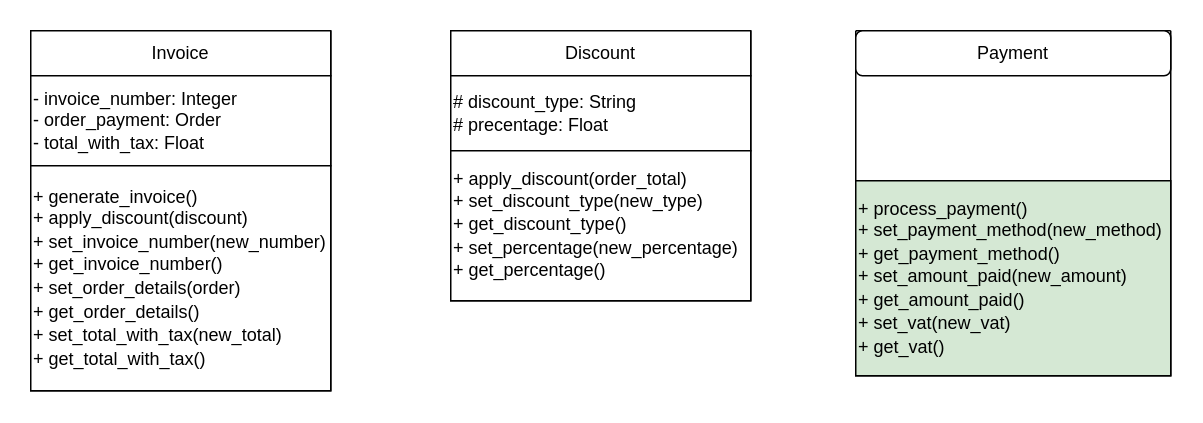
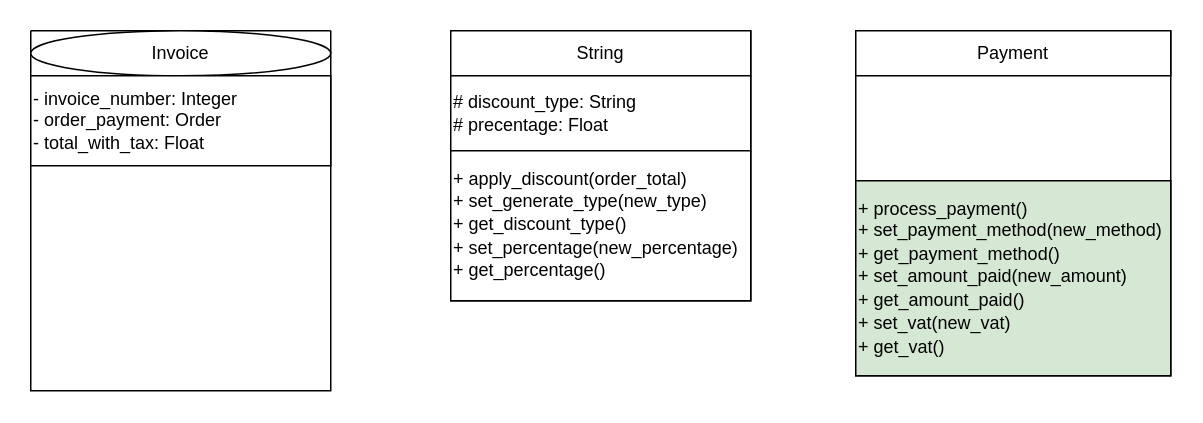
- <mxCell id="3" value="Invoice" style="rounded=0;whiteSpace=wrap;html=1;" vertex="1" parent="2"><mxGeometry width="200" height="30" as="geometry" /></mxCell>
+ <mxCell id="3" value="Invoice" style="ellipse;whiteSpace=wrap;html=1;" vertex="1" parent="2"><mxGeometry width="200" height="30" as="geometry" /></mxCell>
- <mxCell id="7" value="Discount" style="rounded=0;whiteSpace=wrap;html=1;" vertex="1" parent="6"><mxGeometry width="200" height="30" as="geometry" /></mxCell>
+ <mxCell id="7" value="String" style="rounded=0;whiteSpace=wrap;html=1;" vertex="1" parent="6"><mxGeometry width="200" height="30" as="geometry" /></mxCell>
- <mxCell id="11" value="Payment" style="whiteSpace=wrap;html=1;rounded=1;" vertex="1" parent="10"><mxGeometry width="210" height="30" as="geometry" /></mxCell>
+ <mxCell id="11" value="Payment" style="rounded=0;whiteSpace=wrap;html=1;" vertex="1" parent="10"><mxGeometry width="210" height="30" as="geometry" /></mxCell>
- <mxCell id="9" value="&lt;font face=&quot;Helvetica&quot; style=&quot;font-size: 12px;&quot;&gt;+&amp;nbsp;&lt;span style=&quot;&quot; id=&quot;docs-internal-guid-56073b1f-7fff-6d89-59e6-9a52252395fe&quot;&gt;&lt;span style=&quot;background-color: transparent; font-variant-numeric: normal; font-variant-east-asian: normal; font-variant-alternates: normal; font-variant-position: normal; vertical-align: baseline; white-space-collapse: preserve;&quot;&gt;apply_discount(order_total)&lt;/span&gt;&lt;/span&gt;&lt;/font&gt;&lt;div style=&quot;line-height: 130%;&quot;&gt;&lt;font style=&quot;font-size: 12px;&quot;&gt;&lt;span style=&quot;background-color: transparent; font-variant-numeric: normal; font-variant-east-asian: normal; font-variant-alternates: normal; font-variant-position: normal; vertical-align: baseline; white-space-collapse: preserve;&quot;&gt;+ &lt;/span&gt;&lt;span style=&quot;background-color: transparent; white-space-collapse: preserve;&quot;&gt;set_discount_type(new_type)&lt;/span&gt;&lt;/font&gt;&lt;/div&gt;&lt;div style=&quot;line-height: 130%;&quot;&gt;&lt;font face=&quot;Helvetica&quot; style=&quot;font-size: 12px;&quot;&gt;&lt;span style=&quot;background-color: transparent; white-space-collapse: preserve;&quot;&gt;+ &lt;/span&gt;&lt;span style=&quot;background-color: transparent; white-space-collapse: preserve;&quot;&gt;get_discount_type()&lt;/span&gt;&lt;/font&gt;&lt;/div&gt;&lt;div style=&quot;line-height: 130%;&quot;&gt;&lt;font face=&quot;Helvetica&quot; style=&quot;font-size: 12px;&quot;&gt;&lt;span style=&quot;background-color: transparent; white-space-collapse: preserve;&quot;&gt;+ &lt;/span&gt;&lt;span style=&quot;background-color: transparent; white-space-collapse: preserve;&quot;&gt;set_percentage(new_percentage)&lt;/span&gt;&lt;/font&gt;&lt;/div&gt;&lt;div style=&quot;line-height: 130%;&quot;&gt;&lt;font face=&quot;Helvetica&quot; style=&quot;font-size: 12px;&quot;&gt;&lt;span style=&quot;background-color: transparent; white-space-collapse: preserve;&quot;&gt;+ &lt;/span&gt;&lt;span style=&quot;background-color: transparent; white-space-collapse: preserve;&quot;&gt;get_percentage()&lt;/span&gt;&lt;/font&gt;&lt;/div&gt;" style="rounded=0;whiteSpace=wrap;html=1;align=left;" vertex="1" parent="6"><mxGeometry y="80" width="200" height="100" as="geometry" /></mxCell>
+ <mxCell id="9" value="&lt;font face=&quot;Helvetica&quot; style=&quot;font-size: 12px;&quot;&gt;+&amp;nbsp;&lt;span style=&quot;&quot; id=&quot;docs-internal-guid-56073b1f-7fff-6d89-59e6-9a52252395fe&quot;&gt;&lt;span style=&quot;background-color: transparent; font-variant-numeric: normal; font-variant-east-asian: normal; font-variant-alternates: normal; font-variant-position: normal; vertical-align: baseline; white-space-collapse: preserve;&quot;&gt;apply_discount(order_total)&lt;/span&gt;&lt;/span&gt;&lt;/font&gt;&lt;div style=&quot;line-height: 130%;&quot;&gt;&lt;font style=&quot;font-size: 12px;&quot;&gt;&lt;span style=&quot;background-color: transparent; font-variant-numeric: normal; font-variant-east-asian: normal; font-variant-alternates: normal; font-variant-position: normal; vertical-align: baseline; white-space-collapse: preserve;&quot;&gt;+ &lt;/span&gt;&lt;span style=&quot;background-color: transparent; white-space-collapse: preserve;&quot;&gt;set_generate_type(new_type)&lt;/span&gt;&lt;/font&gt;&lt;/div&gt;&lt;div style=&quot;line-height: 130%;&quot;&gt;&lt;font face=&quot;Helvetica&quot; style=&quot;font-size: 12px;&quot;&gt;&lt;span style=&quot;background-color: transparent; white-space-collapse: preserve;&quot;&gt;+ &lt;/span&gt;&lt;span style=&quot;background-color: transparent; white-space-collapse: preserve;&quot;&gt;get_discount_type()&lt;/span&gt;&lt;/font&gt;&lt;/div&gt;&lt;div style=&quot;line-height: 130%;&quot;&gt;&lt;font face=&quot;Helvetica&quot; style=&quot;font-size: 12px;&quot;&gt;&lt;span style=&quot;background-color: transparent; white-space-collapse: preserve;&quot;&gt;+ &lt;/span&gt;&lt;span style=&quot;background-color: transparent; white-space-collapse: preserve;&quot;&gt;set_percentage(new_percentage)&lt;/span&gt;&lt;/font&gt;&lt;/div&gt;&lt;div style=&quot;line-height: 130%;&quot;&gt;&lt;font face=&quot;Helvetica&quot; style=&quot;font-size: 12px;&quot;&gt;&lt;span style=&quot;background-color: transparent; white-space-collapse: preserve;&quot;&gt;+ &lt;/span&gt;&lt;span style=&quot;background-color: transparent; white-space-collapse: preserve;&quot;&gt;get_percentage()&lt;/span&gt;&lt;/font&gt;&lt;/div&gt;" style="rounded=0;whiteSpace=wrap;html=1;align=left;" vertex="1" parent="6"><mxGeometry y="80" width="200" height="100" as="geometry" /></mxCell>
- <mxCell id="5" value="&lt;font face=&quot;Helvetica&quot; style=&quot;font-size: 12px;&quot;&gt;+&amp;nbsp;&lt;span style=&quot;&quot; id=&quot;docs-internal-guid-2b009232-7fff-17db-fb07-64087ff59037&quot;&gt;&lt;span style=&quot;background-color: transparent; font-variant-numeric: normal; font-variant-east-asian: normal; font-variant-alternates: normal; font-variant-position: normal; vertical-align: baseline; white-space-collapse: preserve;&quot;&gt;generate_invoice()&lt;/span&gt;&lt;/span&gt;&lt;/font&gt;&lt;div style=&quot;line-height: 130%;&quot;&gt;&lt;font face=&quot;Helvetica&quot; style=&quot;font-size: 12px;&quot;&gt;&lt;span style=&quot;background-color: transparent; font-variant-numeric: normal; font-variant-east-asian: normal; font-variant-alternates: normal; font-variant-position: normal; vertical-align: baseline; white-space-collapse: preserve;&quot;&gt;+ &lt;/span&gt;&lt;span style=&quot;background-color: transparent; white-space-collapse: preserve;&quot;&gt;apply_discount(discount)&lt;/span&gt;&lt;/font&gt;&lt;/div&gt;&lt;div style=&quot;line-height: 130%;&quot;&gt;&lt;font face=&quot;Helvetica&quot; style=&quot;font-size: 12px;&quot;&gt;&lt;span style=&quot;background-color: transparent; white-space-collapse: preserve;&quot;&gt;+ &lt;/span&gt;&lt;span style=&quot;background-color: transparent; white-space-collapse: preserve;&quot;&gt;set_invoice_number(new_number)&lt;/span&gt;&lt;/font&gt;&lt;/div&gt;&lt;div style=&quot;line-height: 130%;&quot;&gt;&lt;font face=&quot;Helvetica&quot; style=&quot;font-size: 12px;&quot;&gt;&lt;span style=&quot;background-color: transparent; white-space-collapse: preserve;&quot;&gt;+ &lt;/span&gt;&lt;span style=&quot;background-color: transparent; white-space-collapse: preserve;&quot;&gt;get_invoice_number()&lt;/span&gt;&lt;/font&gt;&lt;/div&gt;&lt;div style=&quot;line-height: 130%;&quot;&gt;&lt;font face=&quot;Helvetica&quot; style=&quot;font-size: 12px;&quot;&gt;&lt;span style=&quot;background-color: transparent; white-space-collapse: preserve;&quot;&gt;+ &lt;/span&gt;&lt;span style=&quot;background-color: transparent; white-space-collapse: preserve;&quot;&gt;set_order_details(order)&lt;/span&gt;&lt;/font&gt;&lt;/div&gt;&lt;div style=&quot;line-height: 130%;&quot;&gt;&lt;font face=&quot;Helvetica&quot; style=&quot;font-size: 12px;&quot;&gt;&lt;span style=&quot;background-color: transparent; white-space-collapse: preserve;&quot;&gt;+ &lt;/span&gt;&lt;span style=&quot;background-color: transparent; white-space-collapse: preserve;&quot;&gt;get_order_details()&lt;/span&gt;&lt;/font&gt;&lt;/div&gt;&lt;div style=&quot;line-height: 130%;&quot;&gt;&lt;font face=&quot;Helvetica&quot; style=&quot;font-size: 12px;&quot;&gt;&lt;span style=&quot;background-color: transparent; white-space-collapse: preserve;&quot;&gt;+ &lt;/span&gt;&lt;span style=&quot;background-color: transparent; white-space-collapse: preserve;&quot;&gt;set_total_with_tax(new_total)&lt;/span&gt;&lt;/font&gt;&lt;/div&gt;&lt;div style=&quot;line-height: 130%;&quot;&gt;&lt;font face=&quot;Helvetica&quot; style=&quot;font-size: 12px;&quot;&gt;&lt;span style=&quot;background-color: transparent; white-space-collapse: preserve;&quot;&gt;+ &lt;/span&gt;&lt;span style=&quot;background-color: transparent; white-space-collapse: preserve;&quot;&gt;get_total_with_tax()&lt;/span&gt;&lt;/font&gt;&lt;/div&gt;" style="rounded=0;whiteSpace=wrap;html=1;align=left;" vertex="1" parent="2"><mxGeometry y="90" width="200" height="150" as="geometry" /></mxCell>
